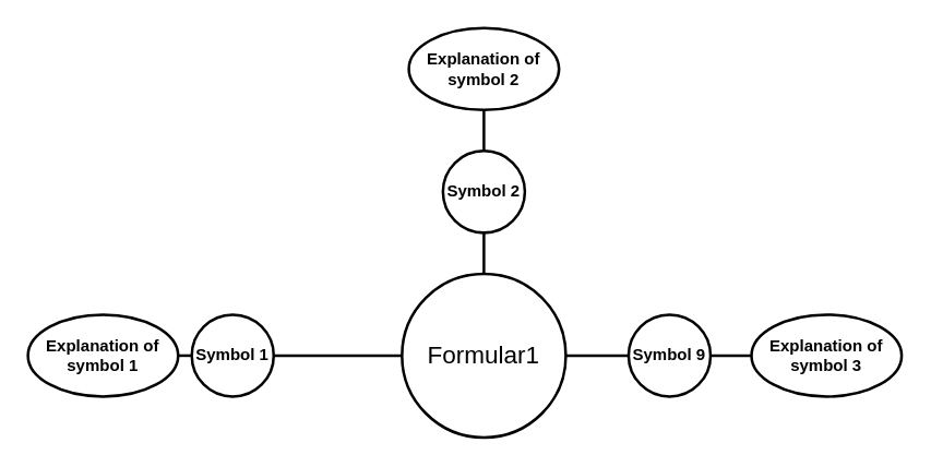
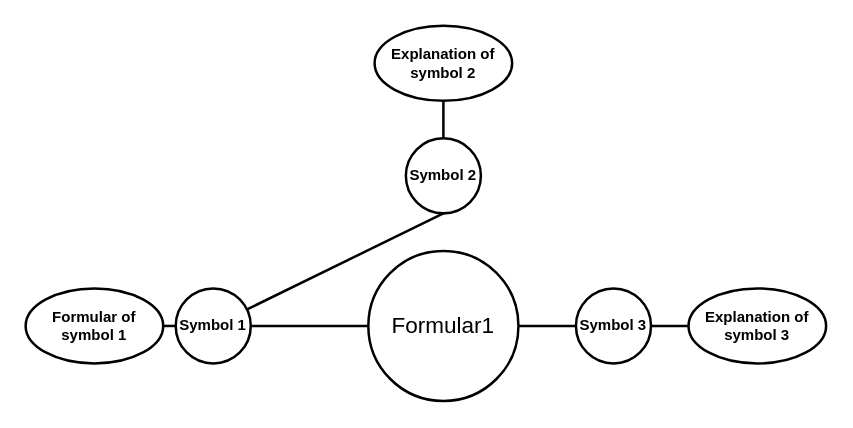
- <mxCell id="13" value="" style="endArrow=none;html=1;entryX=0.5;entryY=0;entryDx=0;entryDy=0;exitX=0.5;exitY=1;exitDx=0;exitDy=0;strokeWidth=2;" edge="1" parent="1" source="3" target="5"><mxGeometry width="50" height="50" relative="1" as="geometry"><mxPoint x="200" y="430" as="sourcePoint" /><mxPoint x="250" y="380" as="targetPoint" /></mxGeometry></mxCell>
+ <mxCell id="13" value="" style="endArrow=none;html=1;exitX=0.5;exitY=1;exitDx=0;exitDy=0;strokeWidth=2;" edge="1" parent="1" source="3" target="2"><mxGeometry width="50" height="50" relative="1" as="geometry"><mxPoint x="200" y="430" as="sourcePoint" /><mxPoint x="250" y="380" as="targetPoint" /></mxGeometry></mxCell>
- <mxCell id="6" value="&lt;b&gt;Explanation of symbol 1&lt;/b&gt;" style="ellipse;whiteSpace=wrap;html=1;strokeWidth=2;" vertex="1" parent="1"><mxGeometry x="20" y="230" width="110" height="60" as="geometry" /></mxCell>
+ <mxCell id="6" value="&lt;b&gt;Formular of symbol 1&lt;/b&gt;" style="ellipse;whiteSpace=wrap;html=1;strokeWidth=2;" vertex="1" parent="1"><mxGeometry x="20" y="230" width="110" height="60" as="geometry" /></mxCell>
- <mxCell id="4" value="&lt;b&gt;Symbol 9&lt;/b&gt;" style="ellipse;whiteSpace=wrap;html=1;aspect=fixed;strokeWidth=2;" vertex="1" parent="1"><mxGeometry x="460" y="230" width="60" height="60" as="geometry" /></mxCell>
+ <mxCell id="4" value="&lt;b&gt;Symbol 3&lt;/b&gt;" style="ellipse;whiteSpace=wrap;html=1;aspect=fixed;strokeWidth=2;" vertex="1" parent="1"><mxGeometry x="460" y="230" width="60" height="60" as="geometry" /></mxCell>
